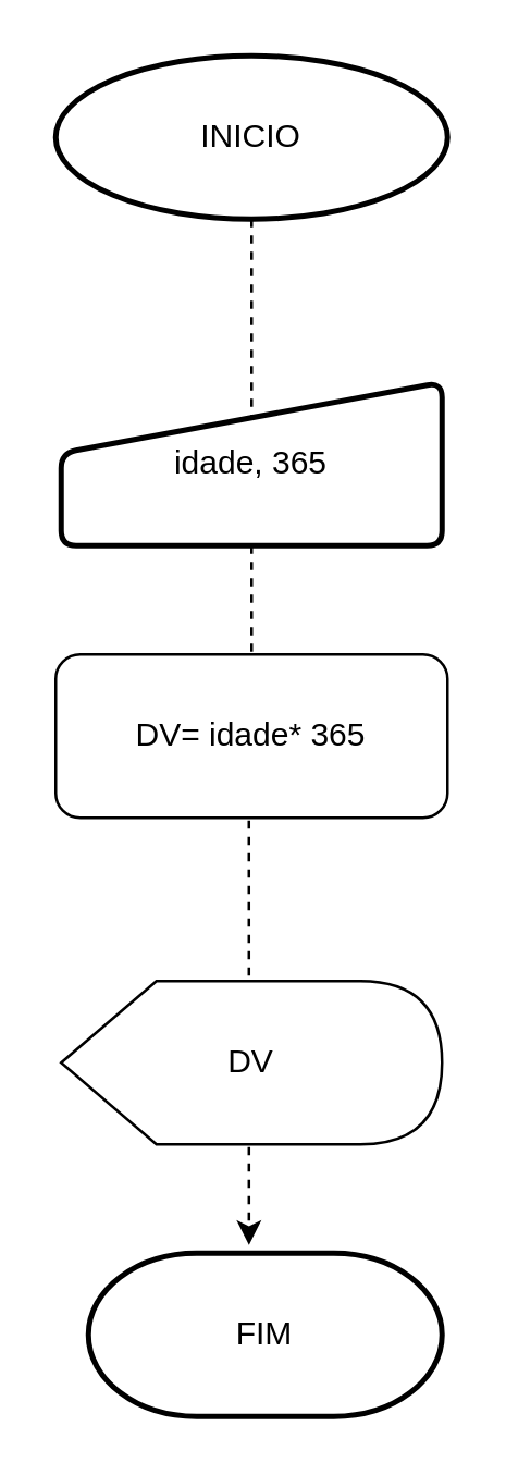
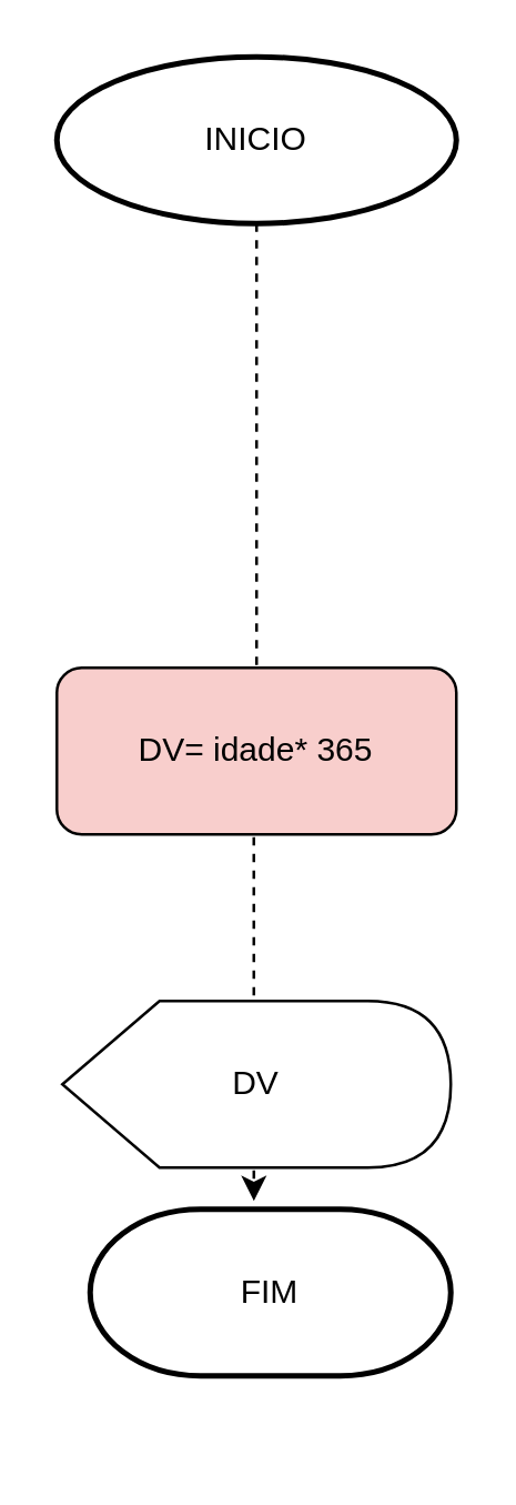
- <mxCell id="4" value="idade, 365" style="html=1;strokeWidth=2;shape=manualInput;whiteSpace=wrap;rounded=1;size=26;arcSize=11;" parent="1" vertex="1"><mxGeometry x="22" y="140" width="140" height="60" as="geometry" /></mxCell>
- <mxCell id="5" value="DV= idade* 365" style="rounded=1;whiteSpace=wrap;html=1;" parent="1" vertex="1"><mxGeometry x="20" y="240" width="144" height="60" as="geometry" /></mxCell>
+ <mxCell id="5" value="DV= idade* 365" style="rounded=1;whiteSpace=wrap;html=1;fillColor=#f8cecc;" parent="1" vertex="1"><mxGeometry x="20" y="240" width="144" height="60" as="geometry" /></mxCell>
- <mxCell id="7" value="FIM" style="strokeWidth=2;html=1;shape=mxgraph.flowchart.terminator;whiteSpace=wrap;" parent="1" vertex="1"><mxGeometry x="32" y="460" width="130" height="60" as="geometry" /></mxCell>
+ <mxCell id="7" value="FIM" style="strokeWidth=2;html=1;shape=mxgraph.flowchart.terminator;whiteSpace=wrap;" parent="1" vertex="1"><mxGeometry x="32" y="435" width="130" height="60" as="geometry" /></mxCell>
